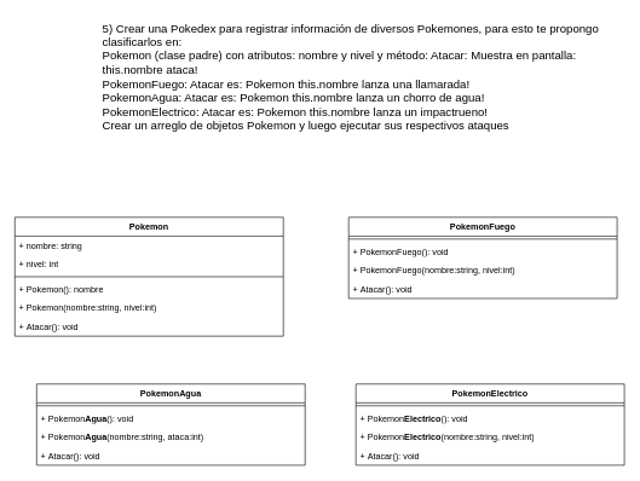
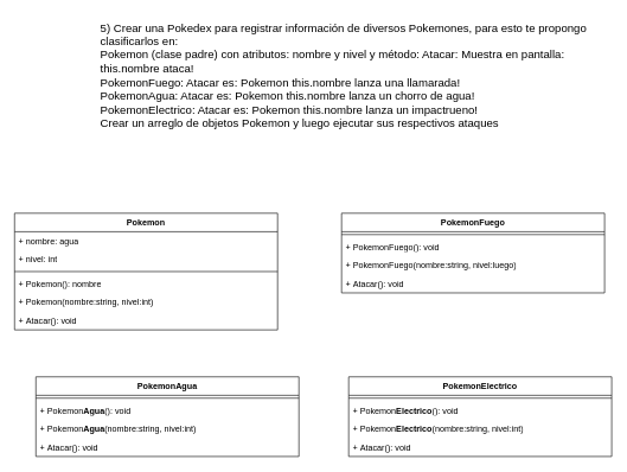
- <mxCell id="4" value="+ nombre: string" style="text;strokeColor=none;fillColor=none;align=left;verticalAlign=top;spacingLeft=4;spacingRight=4;overflow=hidden;rotatable=0;points=[[0,0.5],[1,0.5]];portConstraint=eastwest;whiteSpace=wrap;html=1;" vertex="1" parent="3"><mxGeometry y="26" width="370" height="26" as="geometry" /></mxCell>
+ <mxCell id="4" value="+ nombre: agua" style="text;strokeColor=none;fillColor=none;align=left;verticalAlign=top;spacingLeft=4;spacingRight=4;overflow=hidden;rotatable=0;points=[[0,0.5],[1,0.5]];portConstraint=eastwest;whiteSpace=wrap;html=1;" vertex="1" parent="3"><mxGeometry y="26" width="370" height="26" as="geometry" /></mxCell>
- <mxCell id="13" value="+ PokemonFuego&lt;span style=&quot;background-color: transparent;&quot;&gt;(nombre:string, nivel:int)&lt;/span&gt;" style="text;strokeColor=none;fillColor=none;align=left;verticalAlign=top;spacingLeft=4;spacingRight=4;overflow=hidden;rotatable=0;points=[[0,0.5],[1,0.5]];portConstraint=eastwest;whiteSpace=wrap;html=1;" vertex="1" parent="10"><mxGeometry y="60" width="370" height="26" as="geometry" /></mxCell>
+ <mxCell id="13" value="+ PokemonFuego&lt;span style=&quot;background-color: transparent;&quot;&gt;(nombre:string, nivel:luego)&lt;/span&gt;" style="text;strokeColor=none;fillColor=none;align=left;verticalAlign=top;spacingLeft=4;spacingRight=4;overflow=hidden;rotatable=0;points=[[0,0.5],[1,0.5]];portConstraint=eastwest;whiteSpace=wrap;html=1;" vertex="1" parent="10"><mxGeometry y="60" width="370" height="26" as="geometry" /></mxCell>
- <mxCell id="18" value="+ Pokemon&lt;span style=&quot;font-weight: 700; text-align: center;&quot;&gt;Agua&lt;/span&gt;&lt;span style=&quot;background-color: transparent;&quot;&gt;(nombre:string, ataca:int)&lt;/span&gt;" style="text;strokeColor=none;fillColor=none;align=left;verticalAlign=top;spacingLeft=4;spacingRight=4;overflow=hidden;rotatable=0;points=[[0,0.5],[1,0.5]];portConstraint=eastwest;whiteSpace=wrap;html=1;" vertex="1" parent="15"><mxGeometry y="60" width="370" height="26" as="geometry" /></mxCell>
+ <mxCell id="18" value="+ Pokemon&lt;span style=&quot;font-weight: 700; text-align: center;&quot;&gt;Agua&lt;/span&gt;&lt;span style=&quot;background-color: transparent;&quot;&gt;(nombre:string, nivel:int)&lt;/span&gt;" style="text;strokeColor=none;fillColor=none;align=left;verticalAlign=top;spacingLeft=4;spacingRight=4;overflow=hidden;rotatable=0;points=[[0,0.5],[1,0.5]];portConstraint=eastwest;whiteSpace=wrap;html=1;" vertex="1" parent="15"><mxGeometry y="60" width="370" height="26" as="geometry" /></mxCell>
